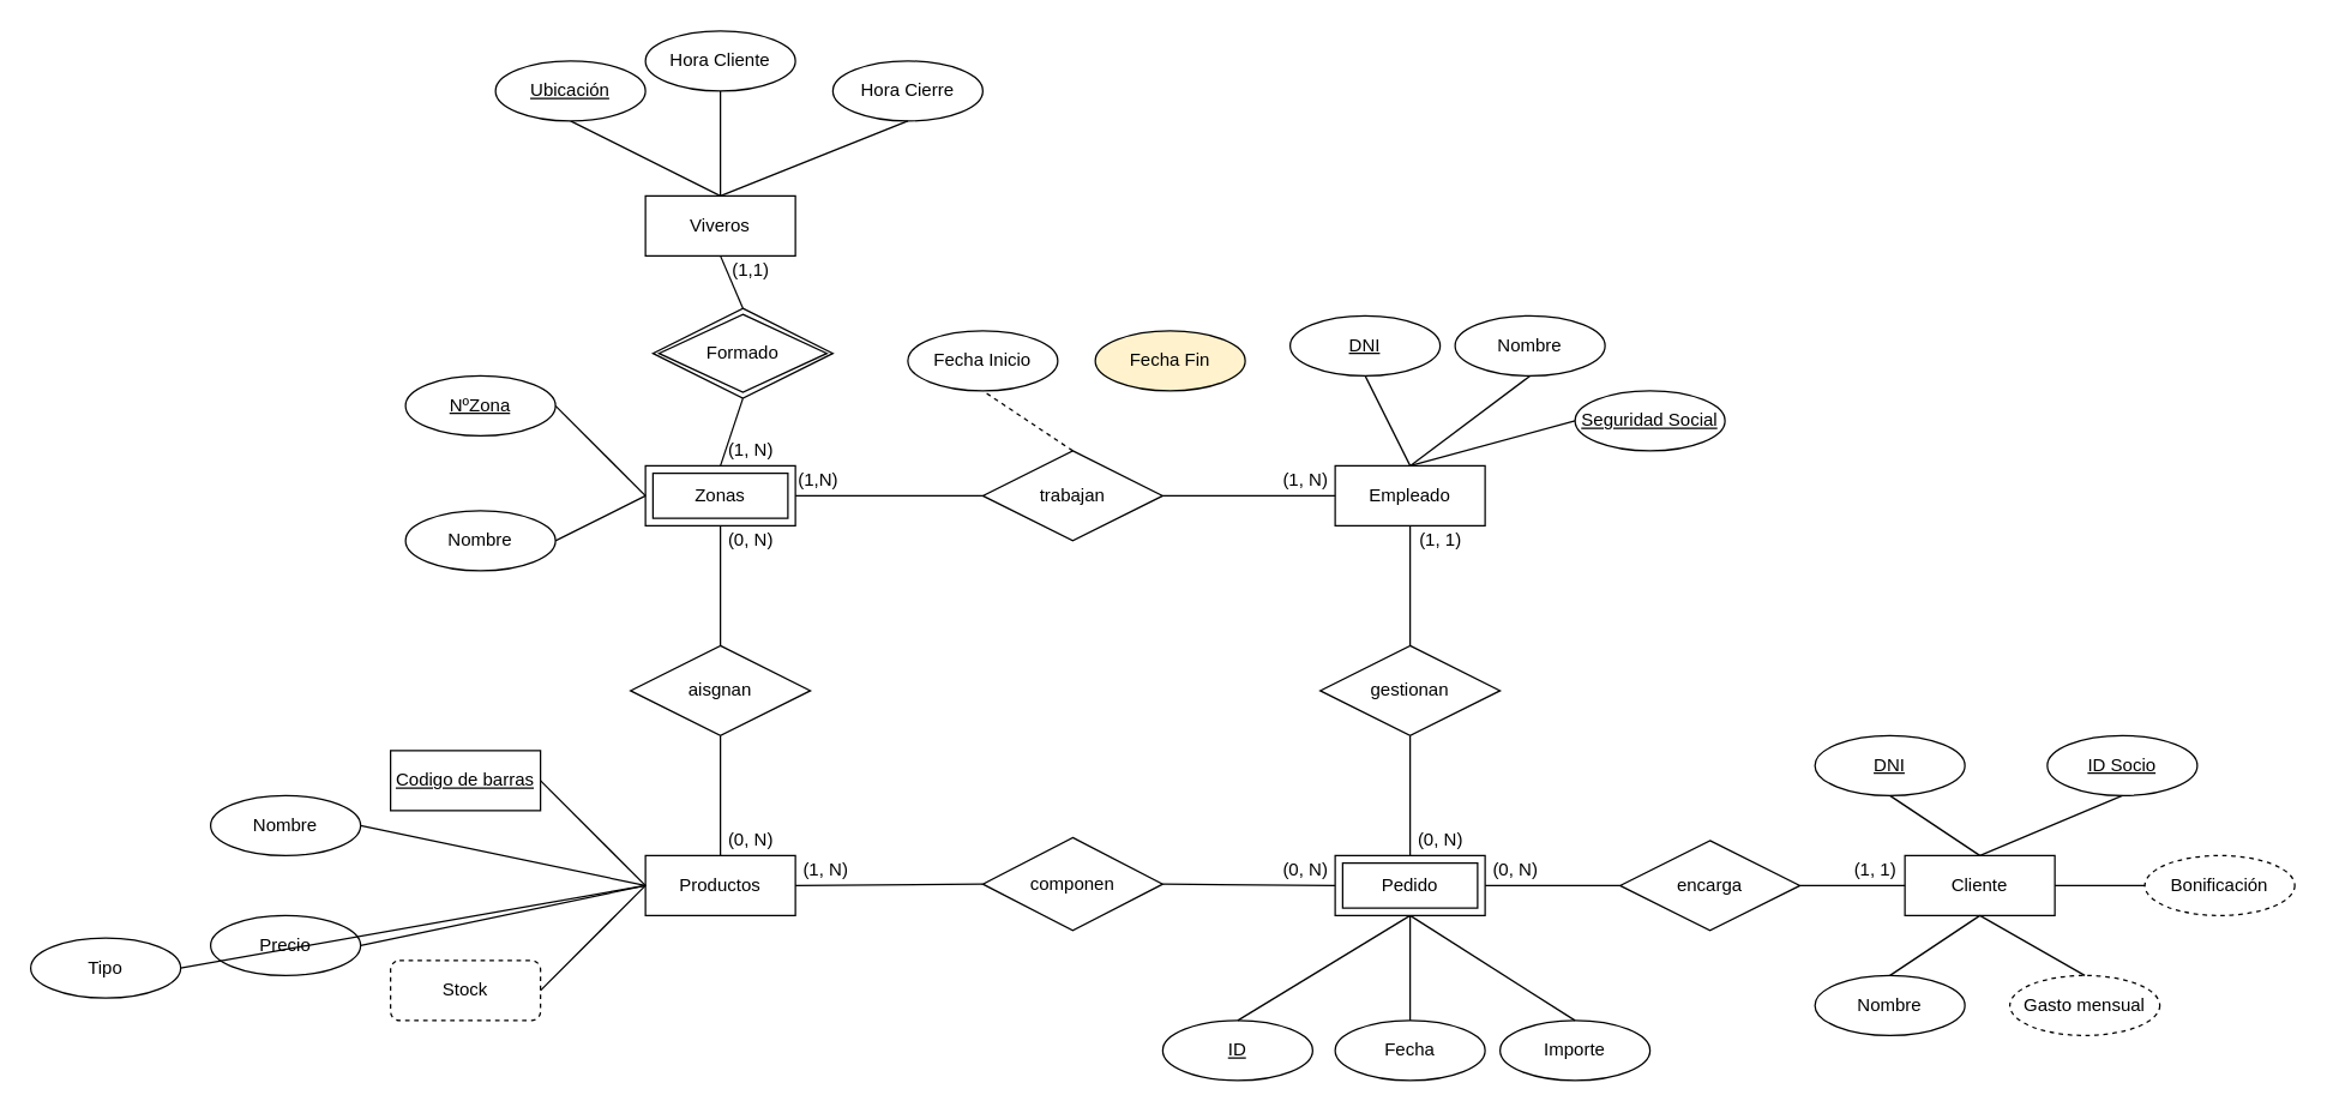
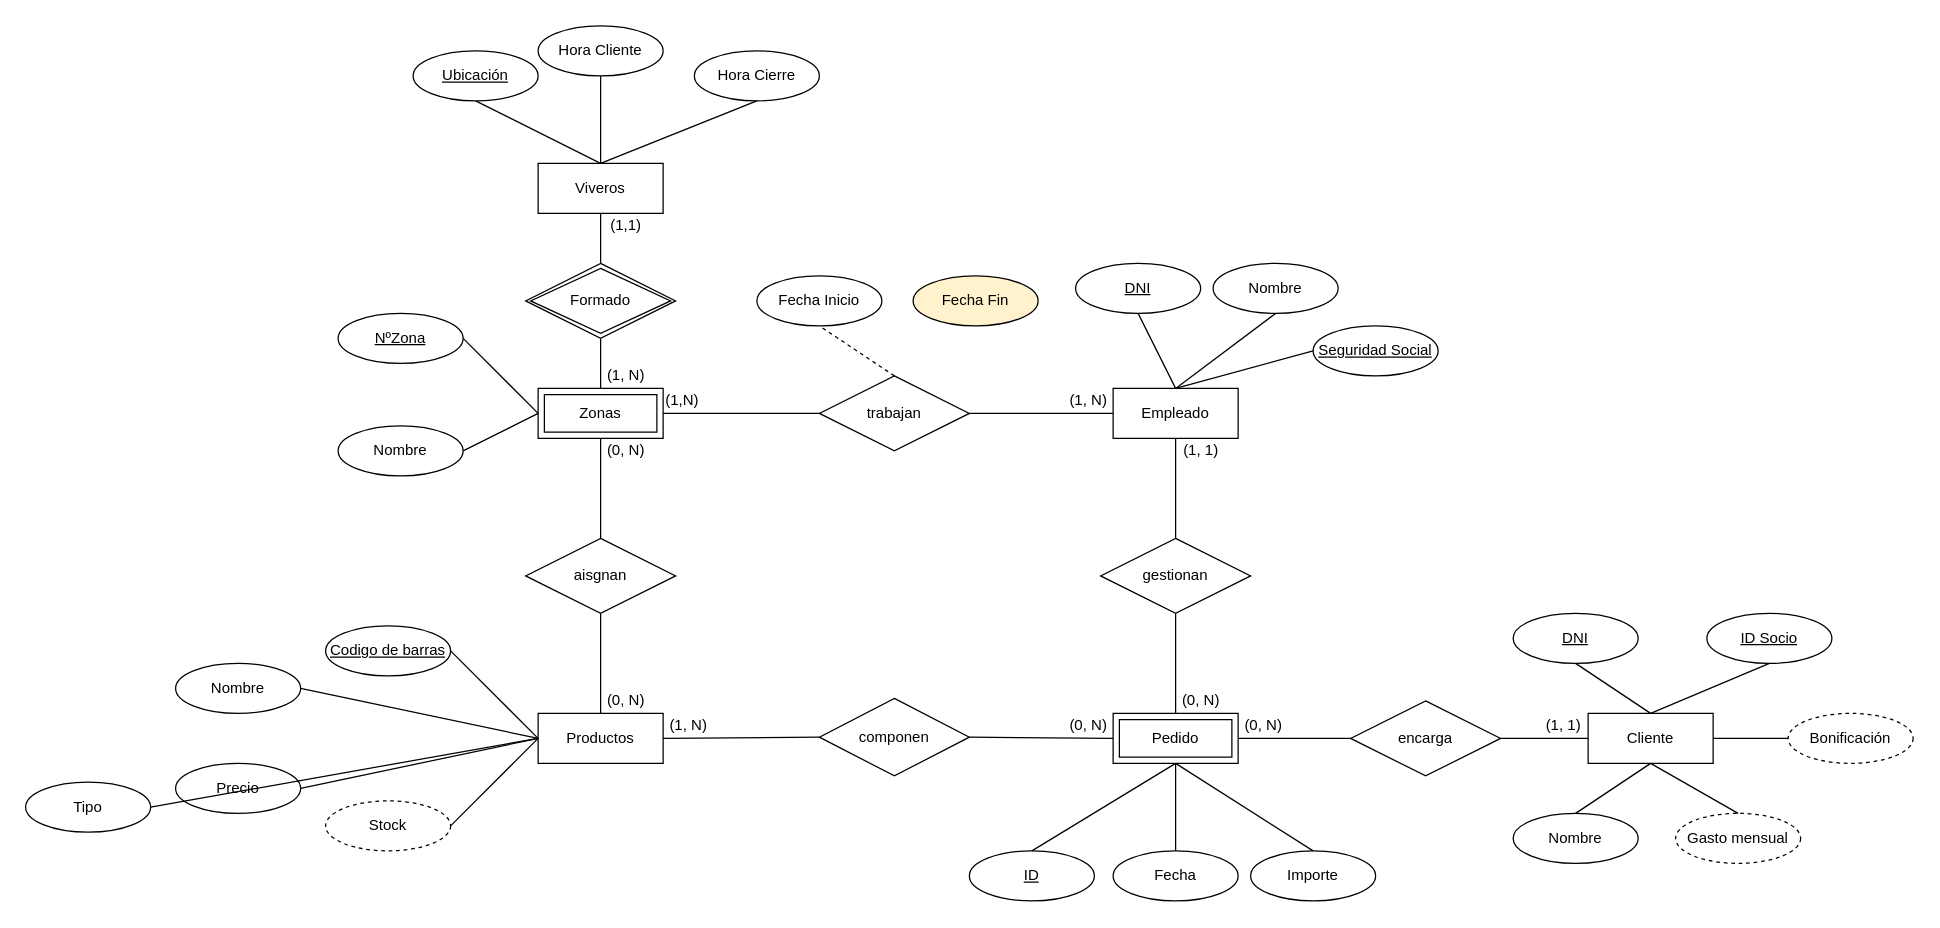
- <mxCell id="18" value="Formado" style="shape=rhombus;double=1;perimeter=rhombusPerimeter;whiteSpace=wrap;html=1;align=center;" parent="1" vertex="1"><mxGeometry x="435" y="205" width="120" height="60" as="geometry" /></mxCell>
+ <mxCell id="18" value="Formado" style="shape=rhombus;double=1;perimeter=rhombusPerimeter;whiteSpace=wrap;html=1;align=center;" parent="1" vertex="1"><mxGeometry x="420" y="210" width="120" height="60" as="geometry" /></mxCell>
- <mxCell id="38" value="Codigo de barras" style="whiteSpace=wrap;html=1;align=center;fontStyle=4;rounded=0;" parent="1" vertex="1"><mxGeometry x="260" y="500" width="100" height="40" as="geometry" /></mxCell>
+ <mxCell id="38" value="Codigo de barras" style="ellipse;whiteSpace=wrap;html=1;align=center;fontStyle=4;" parent="1" vertex="1"><mxGeometry x="260" y="500" width="100" height="40" as="geometry" /></mxCell>
- <mxCell id="42" value="Stock" style="whiteSpace=wrap;html=1;align=center;dashed=1;rounded=1;" parent="1" vertex="1"><mxGeometry x="260" y="640" width="100" height="40" as="geometry" /></mxCell>
+ <mxCell id="42" value="Stock" style="ellipse;whiteSpace=wrap;html=1;align=center;dashed=1;" parent="1" vertex="1"><mxGeometry x="260" y="640" width="100" height="40" as="geometry" /></mxCell>
